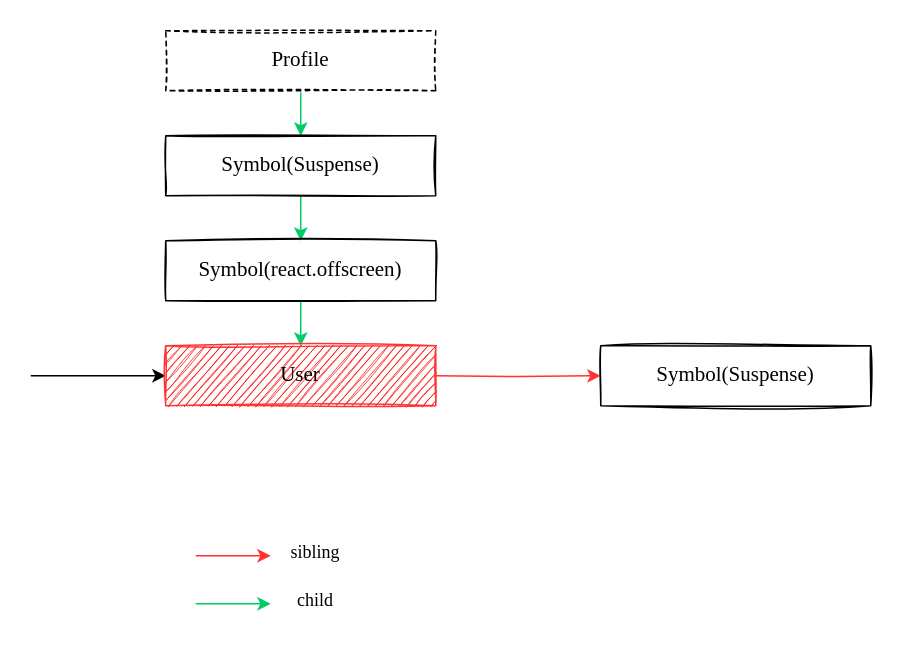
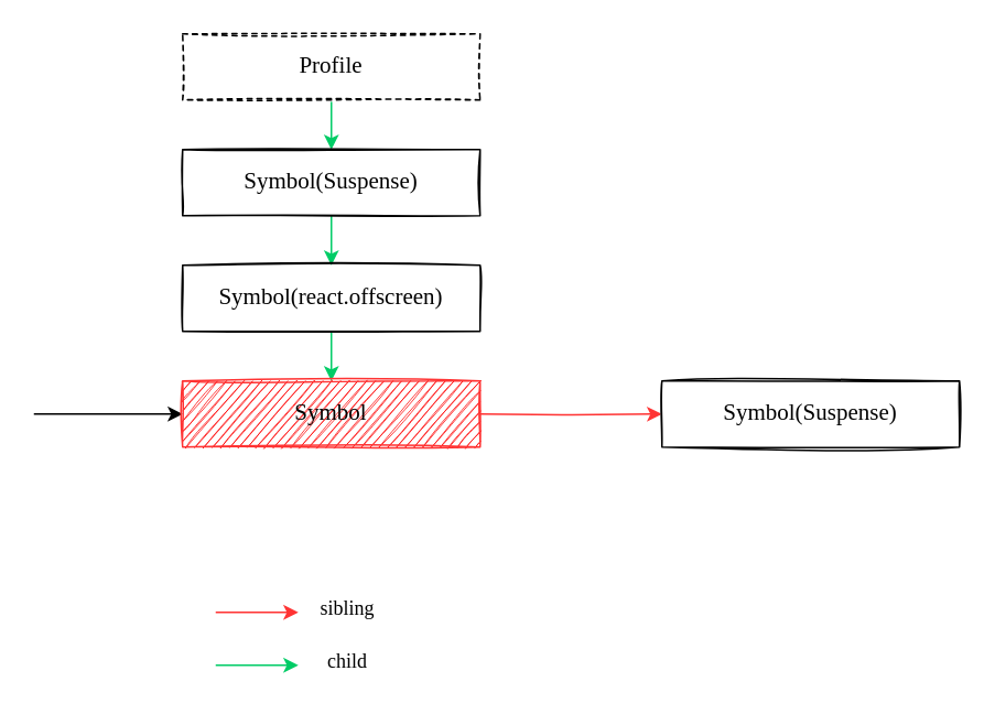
- <mxCell id="15" value="&lt;span style=&quot;text-align: left&quot;&gt;&lt;font style=&quot;font-size: 14px&quot; color=&quot;#000000&quot;&gt;User&lt;/font&gt;&lt;/span&gt;" style="rounded=0;whiteSpace=wrap;html=1;sketch=1;fontFamily=Comic Sans MS;fontColor=#ffffff;fillColor=#FF0000;strokeColor=#FF3333;" vertex="1" parent="1"><mxGeometry x="110" y="230" width="180" height="40" as="geometry" /></mxCell>
+ <mxCell id="15" value="&lt;span style=&quot;text-align: left&quot;&gt;&lt;font style=&quot;font-size: 14px&quot; color=&quot;#000000&quot;&gt;Symbol&lt;/font&gt;&lt;/span&gt;" style="rounded=0;whiteSpace=wrap;html=1;sketch=1;fontFamily=Comic Sans MS;fontColor=#ffffff;fillColor=#FF0000;strokeColor=#FF3333;" vertex="1" parent="1"><mxGeometry x="110" y="230" width="180" height="40" as="geometry" /></mxCell>
